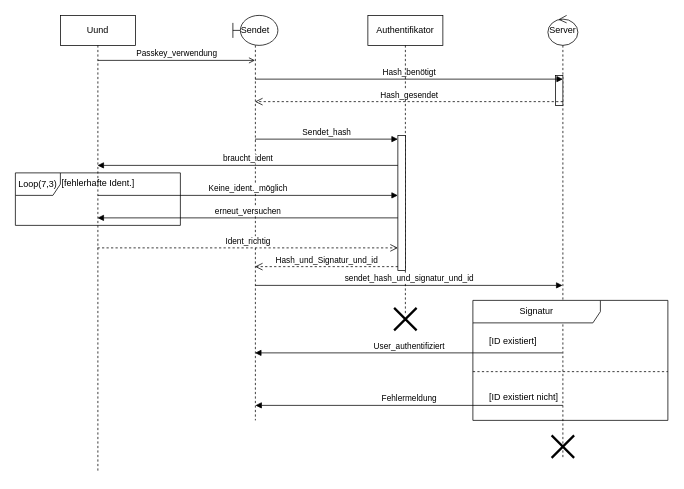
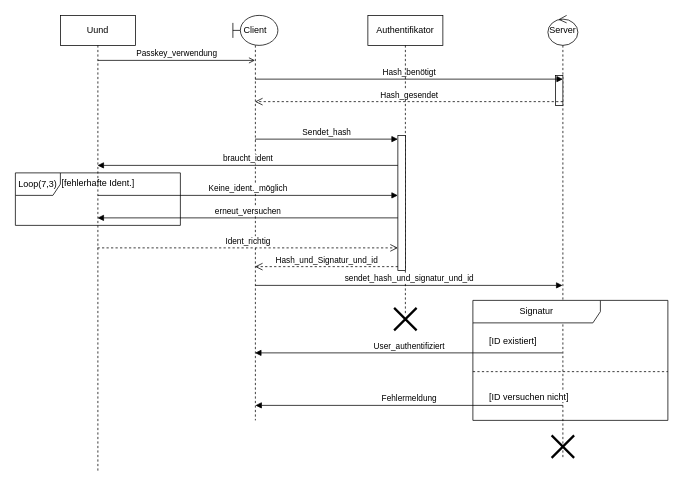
- <mxCell id="8" value="Sendet" style="shape=umlLifeline;perimeter=lifelinePerimeter;whiteSpace=wrap;html=1;container=1;dropTarget=0;collapsible=0;recursiveResize=0;outlineConnect=0;portConstraint=eastwest;newEdgeStyle={&quot;curved&quot;:0,&quot;rounded&quot;:0};participant=umlBoundary;comic=0;backgroundOutline=0;metaEdit=0;fixDash=0;snapToPoint=0;shadow=0;" vertex="1" parent="1"><mxGeometry x="310" y="20" width="60" height="540" as="geometry" /></mxCell>
+ <mxCell id="8" value="Client" style="shape=umlLifeline;perimeter=lifelinePerimeter;whiteSpace=wrap;html=1;container=1;dropTarget=0;collapsible=0;recursiveResize=0;outlineConnect=0;portConstraint=eastwest;newEdgeStyle={&quot;curved&quot;:0,&quot;rounded&quot;:0};participant=umlBoundary;comic=0;backgroundOutline=0;metaEdit=0;fixDash=0;snapToPoint=0;shadow=0;" vertex="1" parent="1"><mxGeometry x="310" y="20" width="60" height="540" as="geometry" /></mxCell>
- <mxCell id="19" value="[ID existiert nicht]" style="line;strokeWidth=1;dashed=1;labelPosition=center;verticalLabelPosition=bottom;align=left;verticalAlign=top;spacingLeft=20;spacingTop=15;html=1;whiteSpace=wrap;" vertex="1" parent="17"><mxGeometry y="90" width="260" height="10" as="geometry" /></mxCell>
+ <mxCell id="19" value="[ID versuchen nicht]" style="line;strokeWidth=1;dashed=1;labelPosition=center;verticalLabelPosition=bottom;align=left;verticalAlign=top;spacingLeft=20;spacingTop=15;html=1;whiteSpace=wrap;" vertex="1" parent="17"><mxGeometry y="90" width="260" height="10" as="geometry" /></mxCell>
